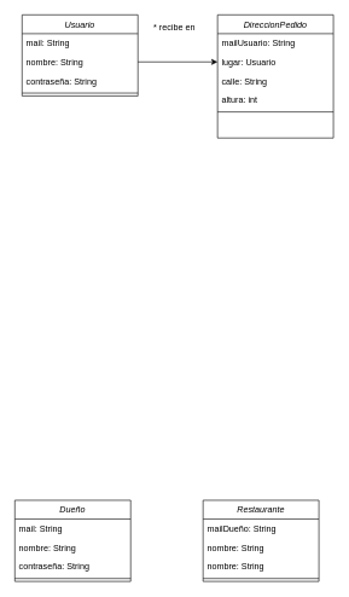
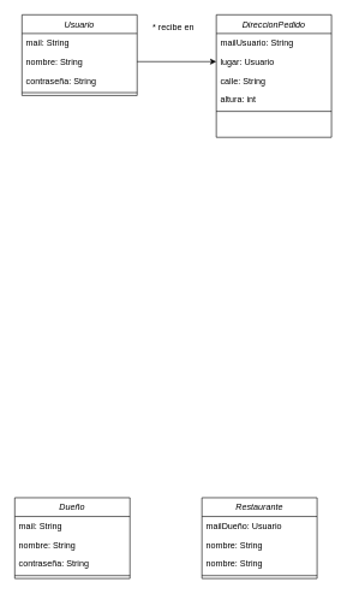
- <mxCell id="21" value="mailDueño: String" style="text;align=left;verticalAlign=top;spacingLeft=4;spacingRight=4;overflow=hidden;rotatable=0;points=[[0,0.5],[1,0.5]];portConstraint=eastwest;" vertex="1" parent="20"><mxGeometry y="26" width="160" height="26" as="geometry" /></mxCell>
+ <mxCell id="21" value="mailDueño: Usuario" style="text;align=left;verticalAlign=top;spacingLeft=4;spacingRight=4;overflow=hidden;rotatable=0;points=[[0,0.5],[1,0.5]];portConstraint=eastwest;" vertex="1" parent="20"><mxGeometry y="26" width="160" height="26" as="geometry" /></mxCell>
